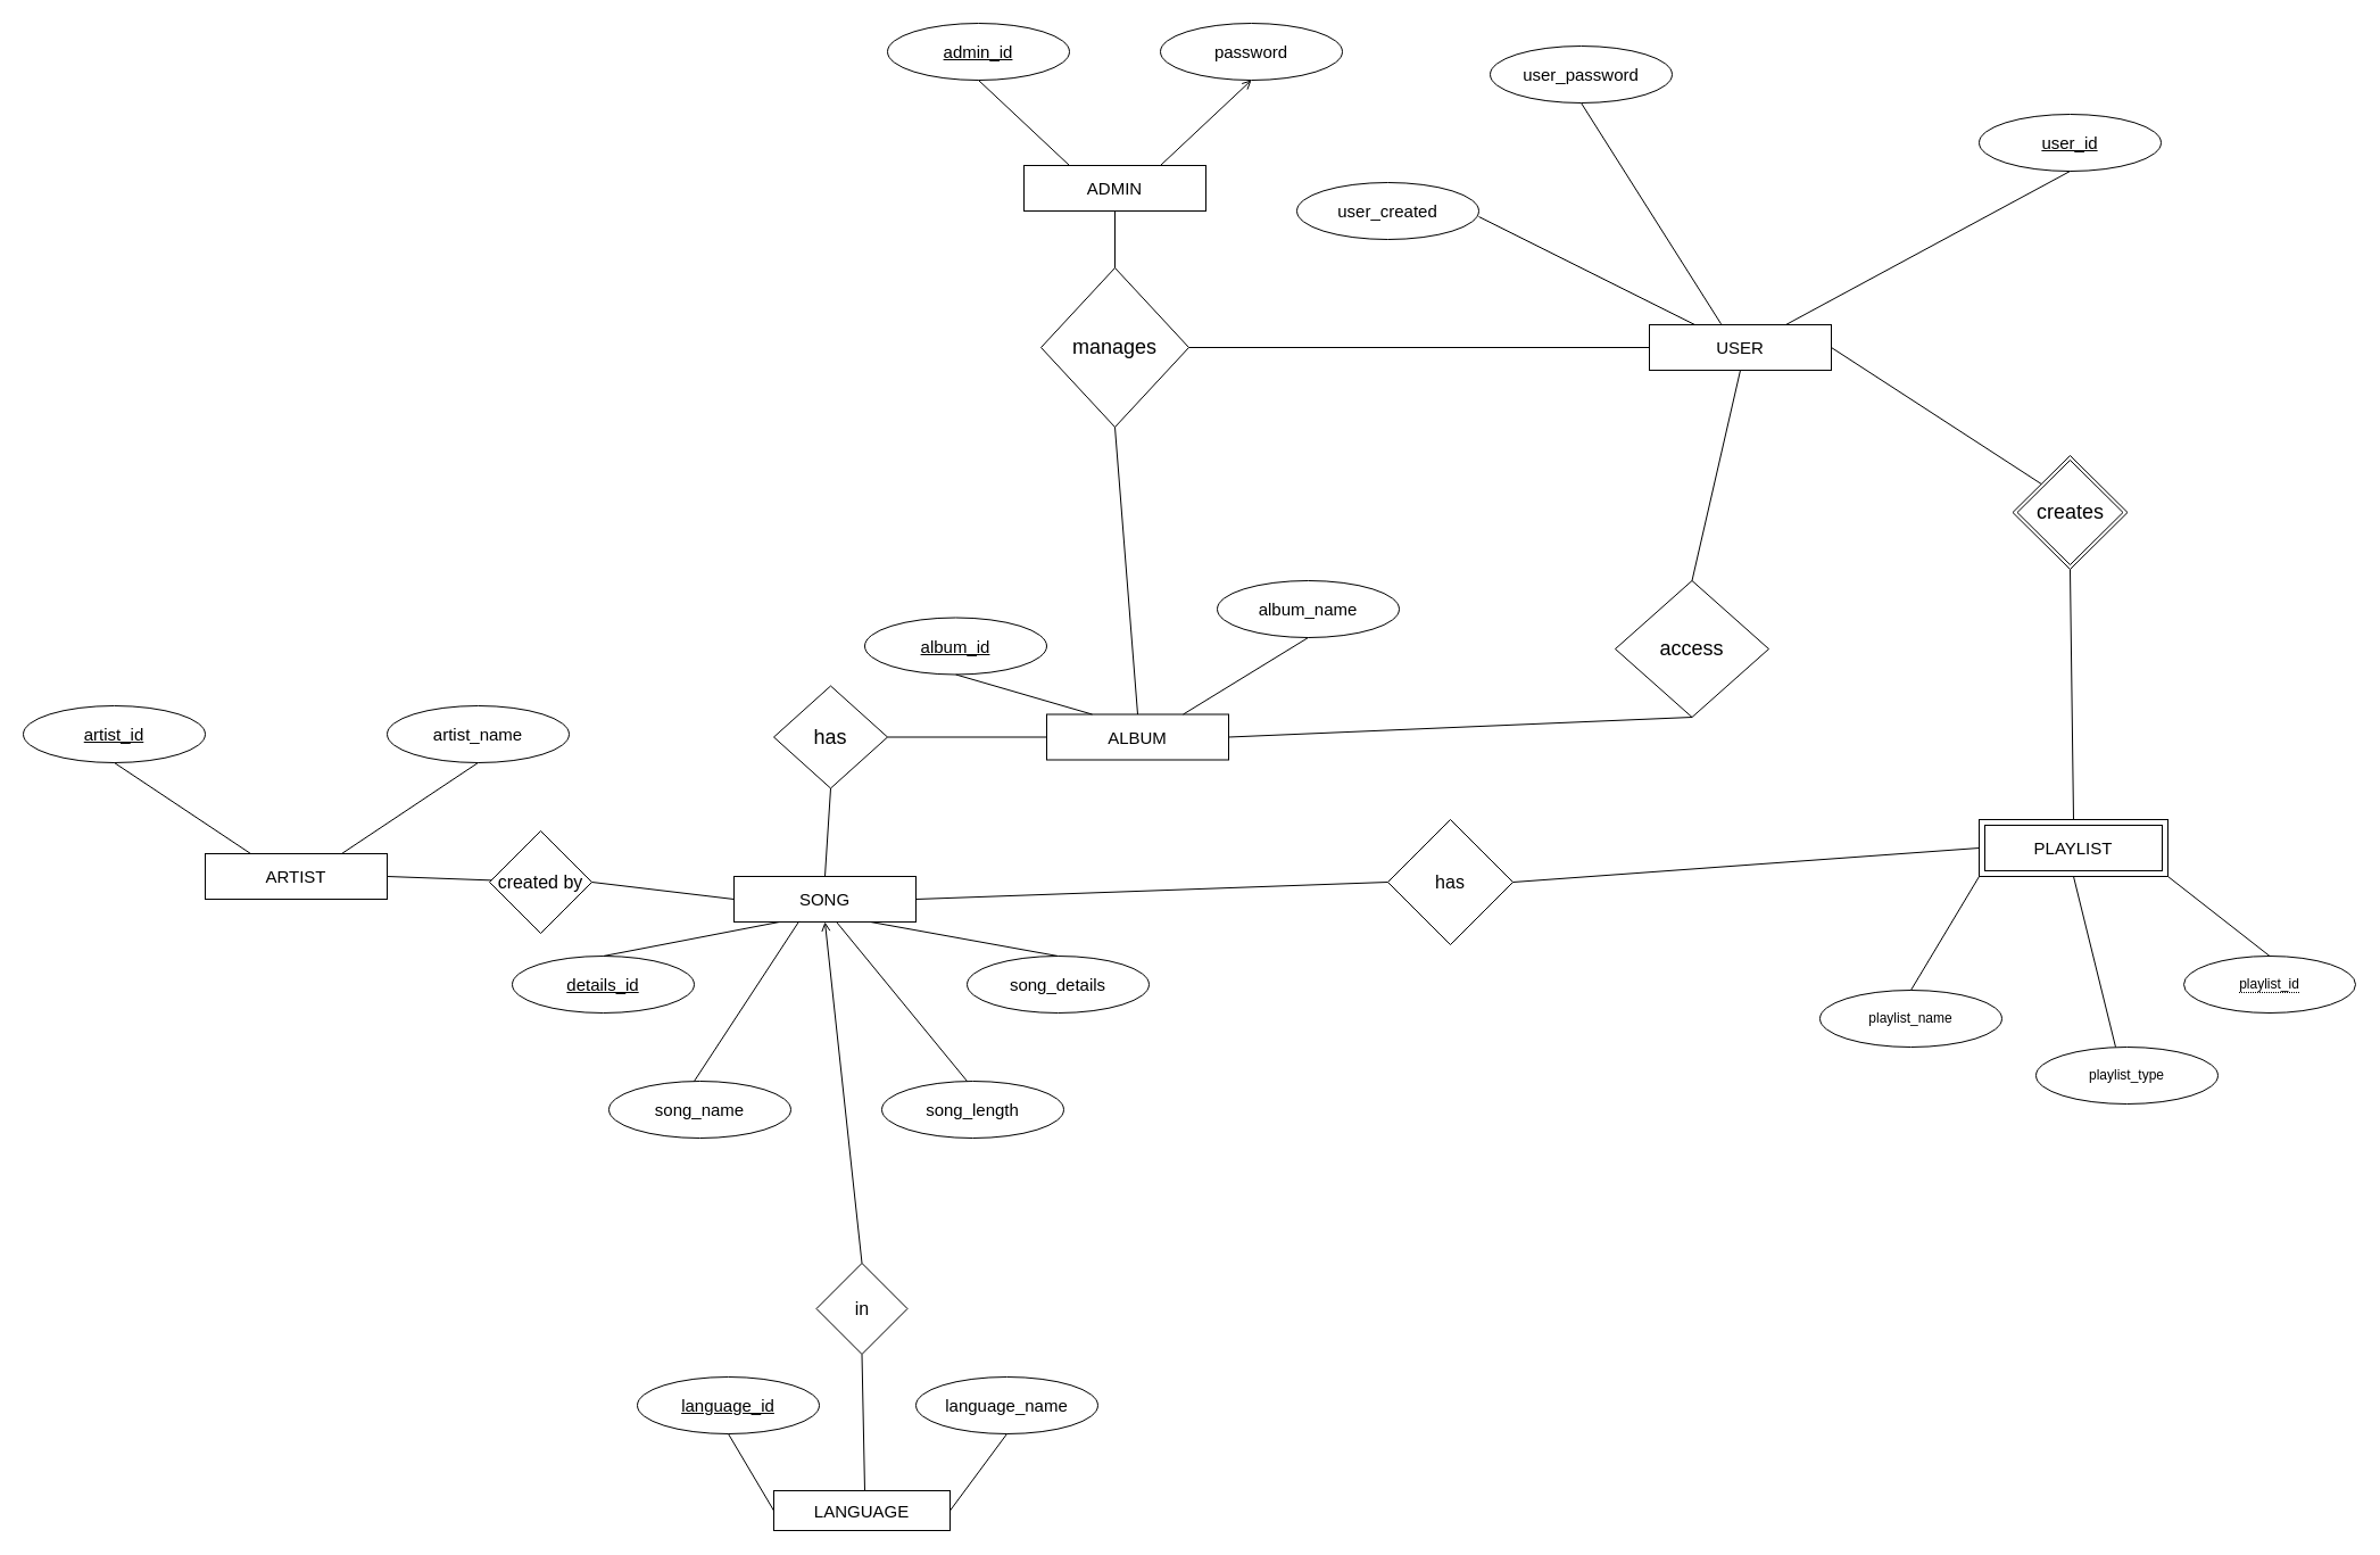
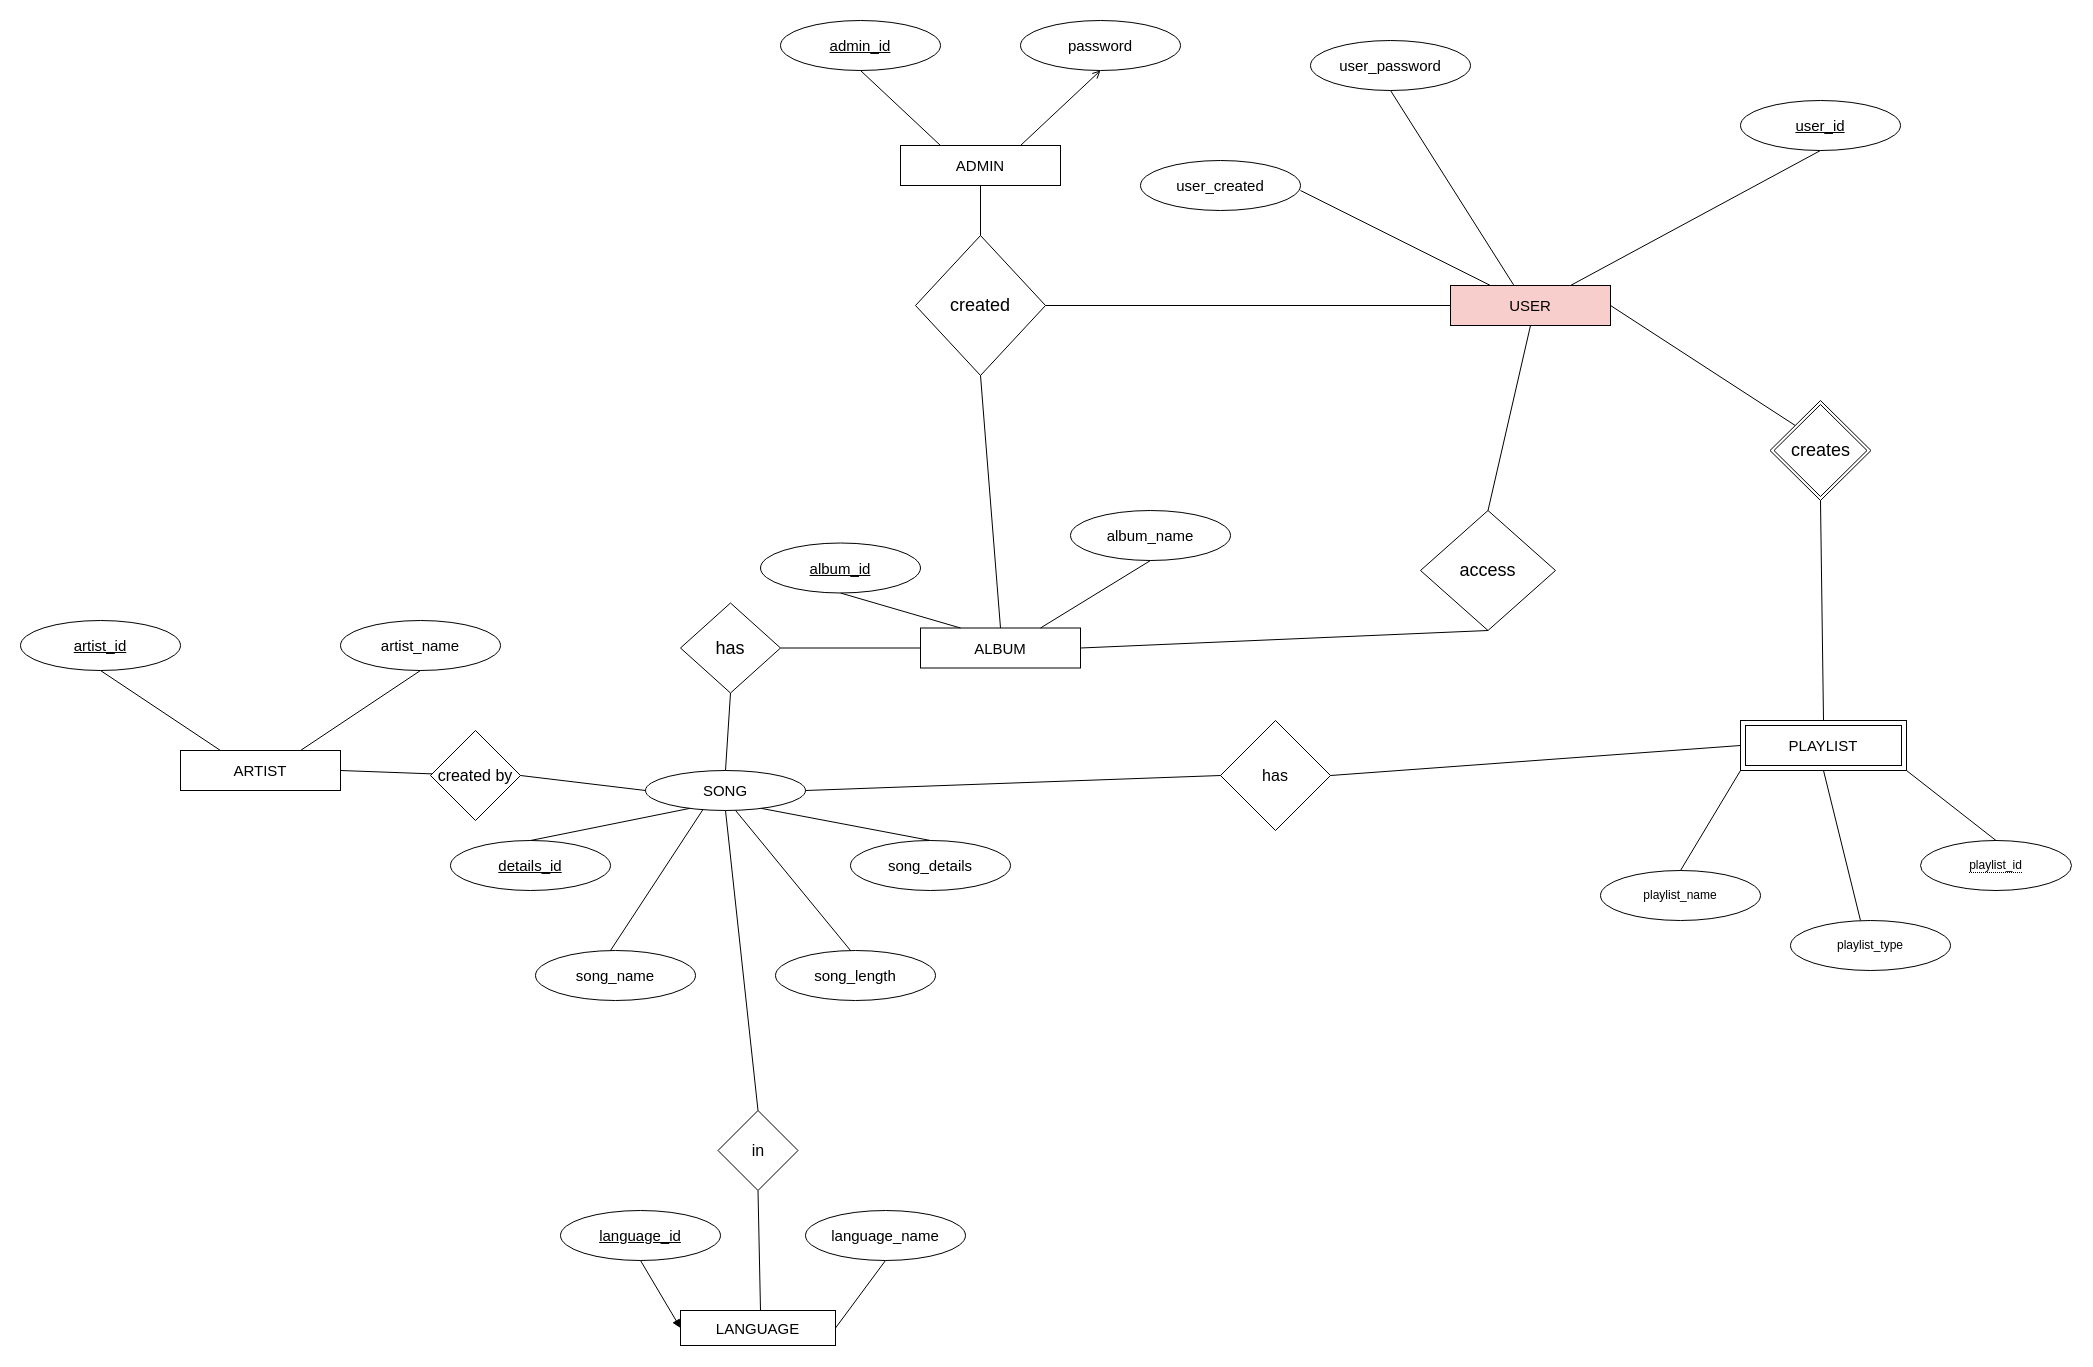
- <mxCell id="38" value="&lt;font style=&quot;font-size: 18px&quot;&gt;manages&lt;/font&gt;" style="rhombus;whiteSpace=wrap;html=1;" parent="1" vertex="1"><mxGeometry x="915" y="235" width="130" height="140" as="geometry" /></mxCell>
+ <mxCell id="38" value="&lt;font style=&quot;font-size: 18px&quot;&gt;created&lt;/font&gt;" style="rhombus;whiteSpace=wrap;html=1;" parent="1" vertex="1"><mxGeometry x="915" y="235" width="130" height="140" as="geometry" /></mxCell>
- <mxCell id="5" value="&lt;font style=&quot;font-size: 15px&quot;&gt;USER&lt;/font&gt;" style="rounded=0;whiteSpace=wrap;html=1;" parent="1" vertex="1"><mxGeometry x="1450" y="285" width="160" height="40" as="geometry" /></mxCell>
+ <mxCell id="5" value="&lt;font style=&quot;font-size: 15px&quot;&gt;USER&lt;/font&gt;" style="rounded=0;whiteSpace=wrap;html=1;fillColor=#f8cecc;" parent="1" vertex="1"><mxGeometry x="1450" y="285" width="160" height="40" as="geometry" /></mxCell>
- <mxCell id="46" value="&lt;font style=&quot;font-size: 15px&quot;&gt;SONG&lt;/font&gt;" style="rounded=0;whiteSpace=wrap;html=1;" vertex="1" parent="1"><mxGeometry x="645" y="770" width="160" height="40" as="geometry" /></mxCell>
+ <mxCell id="46" value="&lt;font style=&quot;font-size: 15px&quot;&gt;SONG&lt;/font&gt;" style="ellipse;whiteSpace=wrap;html=1;" vertex="1" parent="1"><mxGeometry x="645" y="770" width="160" height="40" as="geometry" /></mxCell>
- <mxCell id="66" value="" style="endArrow=open;html=1;entryX=0.5;entryY=1;entryDx=0;entryDy=0;exitX=0.5;exitY=0;exitDx=0;exitDy=0;" edge="1" parent="1" source="65" target="46"><mxGeometry width="50" height="50" relative="1" as="geometry"><mxPoint x="1100" y="1110" as="sourcePoint" /><mxPoint x="1150" y="1060" as="targetPoint" /></mxGeometry></mxCell>
+ <mxCell id="66" value="" style="endArrow=none;html=1;entryX=0.5;entryY=1;entryDx=0;entryDy=0;exitX=0.5;exitY=0;exitDx=0;exitDy=0;" edge="1" parent="1" source="65" target="46"><mxGeometry width="50" height="50" relative="1" as="geometry"><mxPoint x="1100" y="1110" as="sourcePoint" /><mxPoint x="1150" y="1060" as="targetPoint" /></mxGeometry></mxCell>
- <mxCell id="25" value="" style="endArrow=none;html=1;exitX=0.5;exitY=1;exitDx=0;exitDy=0;entryX=0;entryY=0.5;entryDx=0;entryDy=0;" parent="1" source="12" target="11" edge="1"><mxGeometry width="50" height="50" relative="1" as="geometry"><mxPoint x="495" y="1120" as="sourcePoint" /><mxPoint x="545" y="1070" as="targetPoint" /></mxGeometry></mxCell>
+ <mxCell id="25" value="" style="endArrow=block;html=1;exitX=0.5;exitY=1;exitDx=0;exitDy=0;entryX=0;entryY=0.5;entryDx=0;entryDy=0;" parent="1" source="12" target="11" edge="1"><mxGeometry width="50" height="50" relative="1" as="geometry"><mxPoint x="495" y="1120" as="sourcePoint" /><mxPoint x="545" y="1070" as="targetPoint" /></mxGeometry></mxCell>
